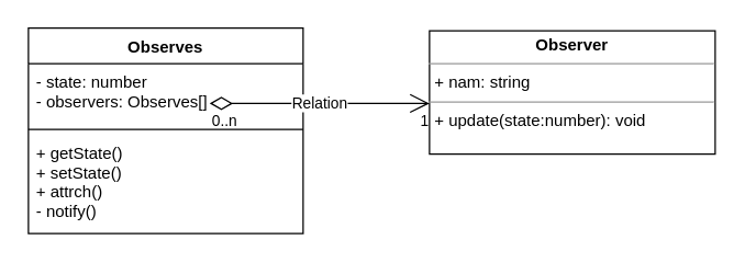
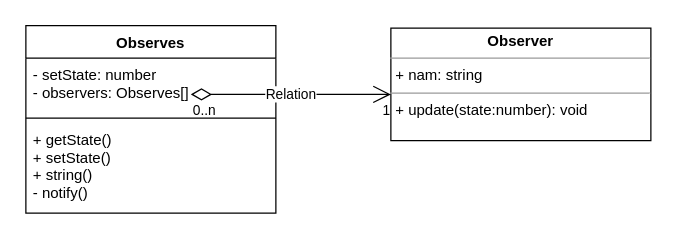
- <mxCell id="3" value="- state: number&#10;- observers: Observes[]" style="text;align=left;verticalAlign=top;spacingLeft=4;spacingRight=4;overflow=hidden;rotatable=0;points=[[0,0.5],[1,0.5]];portConstraint=eastwest;" vertex="1" parent="2"><mxGeometry y="26" width="200" height="44" as="geometry" /></mxCell>
+ <mxCell id="3" value="- setState: number&#10;- observers: Observes[]" style="text;align=left;verticalAlign=top;spacingLeft=4;spacingRight=4;overflow=hidden;rotatable=0;points=[[0,0.5],[1,0.5]];portConstraint=eastwest;" vertex="1" parent="2"><mxGeometry y="26" width="200" height="44" as="geometry" /></mxCell>
- <mxCell id="8" value="+ getState()&#10;+ setState()&#10;+ attrch()&#10;- notify()" style="text;align=left;verticalAlign=top;spacingLeft=4;spacingRight=4;overflow=hidden;rotatable=0;points=[[0,0.5],[1,0.5]];portConstraint=eastwest;" vertex="1" parent="2"><mxGeometry y="78" width="200" height="72" as="geometry" /></mxCell>
+ <mxCell id="8" value="+ getState()&#10;+ setState()&#10;+ string()&#10;- notify()" style="text;align=left;verticalAlign=top;spacingLeft=4;spacingRight=4;overflow=hidden;rotatable=0;points=[[0,0.5],[1,0.5]];portConstraint=eastwest;" vertex="1" parent="2"><mxGeometry y="78" width="200" height="72" as="geometry" /></mxCell>
